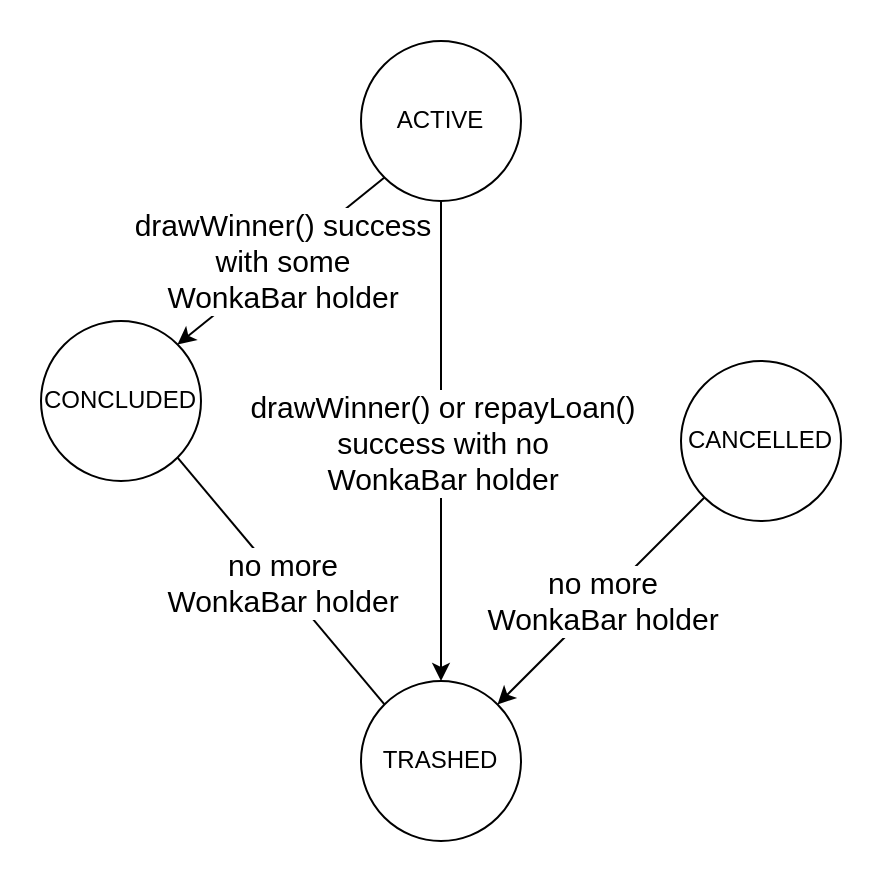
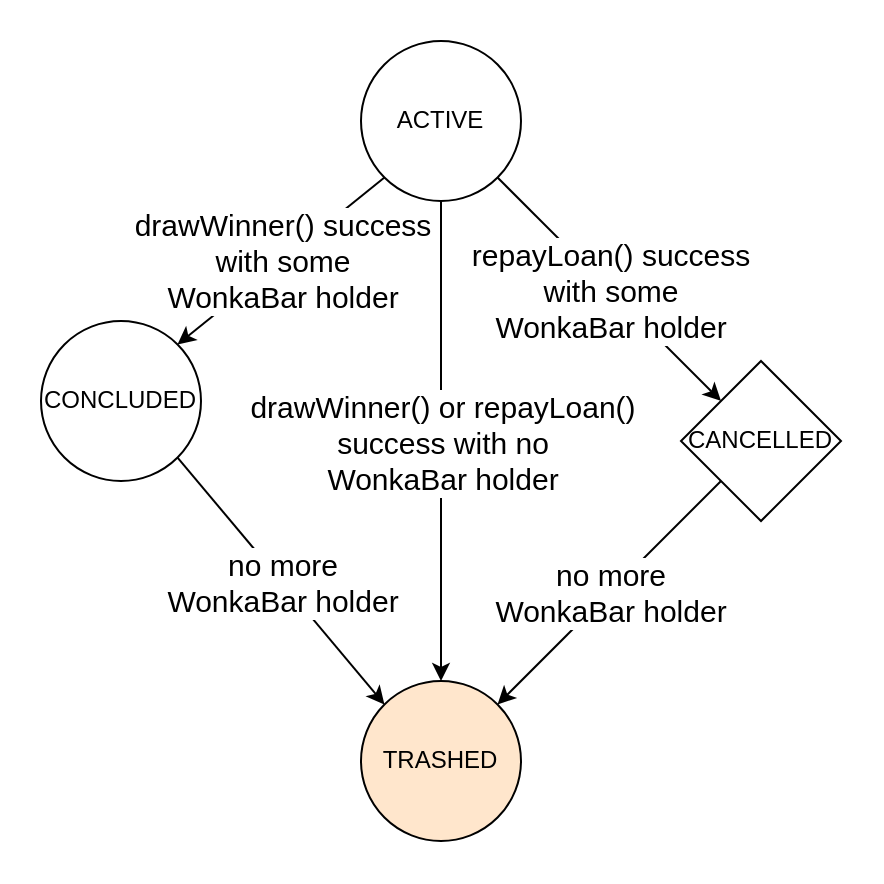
+ <mxCell id="6" value="" style="endArrow=classic;html=1;rounded=0;exitX=1;exitY=1;exitDx=0;exitDy=0;entryX=0;entryY=0;entryDx=0;entryDy=0;" edge="1" parent="1" source="2" target="4"><mxGeometry relative="1" as="geometry"><mxPoint x="300" y="220" as="sourcePoint" /><mxPoint x="400" y="220" as="targetPoint" /></mxGeometry></mxCell>
+ <mxCell id="7" value="repayLoan() success&lt;br&gt;with some&lt;br&gt;WonkaBar holder" style="edgeLabel;resizable=0;html=1;align=center;verticalAlign=middle;fontSize=15;" connectable="0" vertex="1" parent="6"><mxGeometry relative="1" as="geometry" /></mxCell>
- <mxCell id="4" value="CANCELLED" style="ellipse;whiteSpace=wrap;html=1;aspect=fixed;" vertex="1" parent="1"><mxGeometry x="340" y="180" width="80" height="80" as="geometry" /></mxCell>
+ <mxCell id="4" value="CANCELLED" style="rhombus;whiteSpace=wrap;html=1;aspect=fixed;" vertex="1" parent="1"><mxGeometry x="340" y="180" width="80" height="80" as="geometry" /></mxCell>
- <mxCell id="10" value="" style="endArrow=none;html=1;rounded=0;exitX=1;exitY=1;exitDx=0;exitDy=0;entryX=0;entryY=0;entryDx=0;entryDy=0;" edge="1" parent="1" source="3" target="5"><mxGeometry relative="1" as="geometry"><mxPoint x="268.284" y="108.284" as="sourcePoint" /><mxPoint x="371.716" y="211.716" as="targetPoint" /></mxGeometry></mxCell>
+ <mxCell id="10" value="" style="endArrow=classic;html=1;rounded=0;exitX=1;exitY=1;exitDx=0;exitDy=0;entryX=0;entryY=0;entryDx=0;entryDy=0;" edge="1" parent="1" source="3" target="5"><mxGeometry relative="1" as="geometry"><mxPoint x="268.284" y="108.284" as="sourcePoint" /><mxPoint x="371.716" y="211.716" as="targetPoint" /></mxGeometry></mxCell>
- <mxCell id="5" value="TRASHED" style="ellipse;whiteSpace=wrap;html=1;aspect=fixed;" vertex="1" parent="1"><mxGeometry x="180" y="340" width="80" height="80" as="geometry" /></mxCell>
+ <mxCell id="5" value="TRASHED" style="ellipse;whiteSpace=wrap;html=1;aspect=fixed;fillColor=#ffe6cc;" vertex="1" parent="1"><mxGeometry x="180" y="340" width="80" height="80" as="geometry" /></mxCell>
